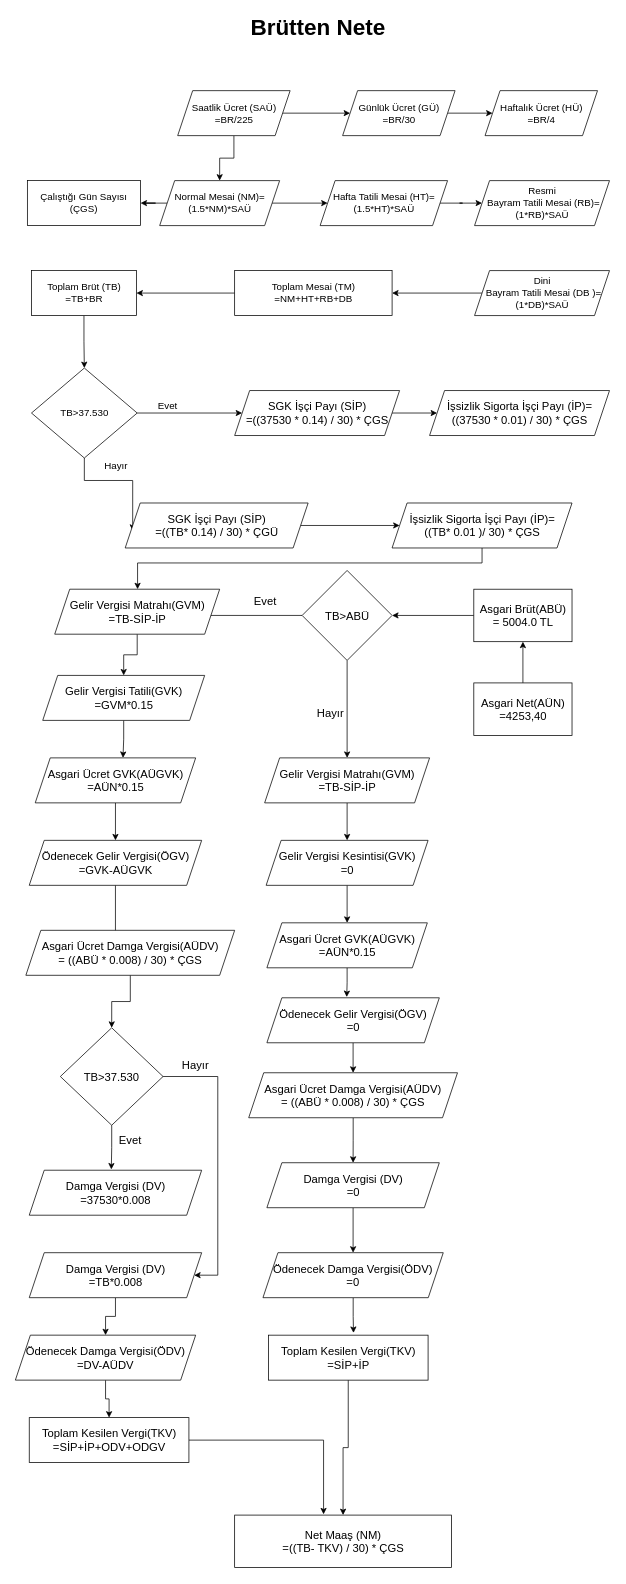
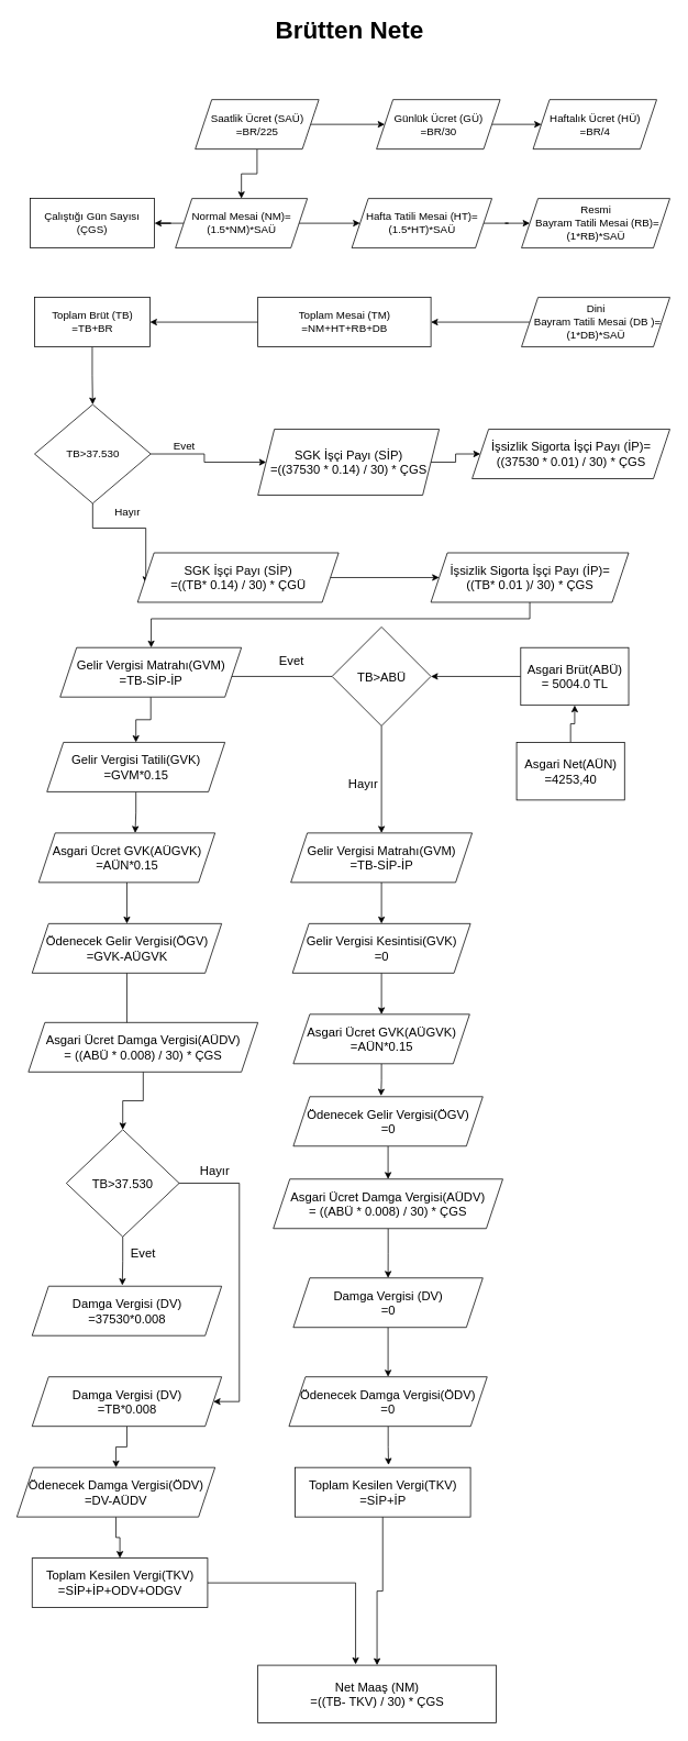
- <mxCell id="29" value="SGK İşçi Payı (SİP)&lt;br&gt;=((37530 * 0.14) / 30) * ÇGS" style="shape=parallelogram;perimeter=parallelogramPerimeter;whiteSpace=wrap;html=1;fixedSize=1;fontSize=15;strokeWidth=1;" vertex="1" parent="1"><mxGeometry x="312.5" y="520" width="220" height="60" as="geometry" /></mxCell>
+ <mxCell id="29" value="SGK İşçi Payı (SİP)&lt;br&gt;=((37530 * 0.14) / 30) * ÇGS" style="shape=parallelogram;perimeter=parallelogramPerimeter;whiteSpace=wrap;html=1;fixedSize=1;fontSize=15;strokeWidth=1;" vertex="1" parent="1"><mxGeometry x="312.5" y="520" width="220" height="80" as="geometry" /></mxCell>
- <mxCell id="48" value="Asgari Net(AÜN)&lt;br&gt;=4253,40" style="rounded=0;whiteSpace=wrap;html=1;fontSize=15;strokeWidth=1;" vertex="1" parent="1"><mxGeometry x="631.5" y="910" width="131" height="70" as="geometry" /></mxCell>
+ <mxCell id="48" value="Asgari Net(AÜN)&lt;br&gt;=4253,40" style="rounded=0;whiteSpace=wrap;html=1;fontSize=15;strokeWidth=1;" vertex="1" parent="1"><mxGeometry x="626.5" y="900" width="131" height="70" as="geometry" /></mxCell>
